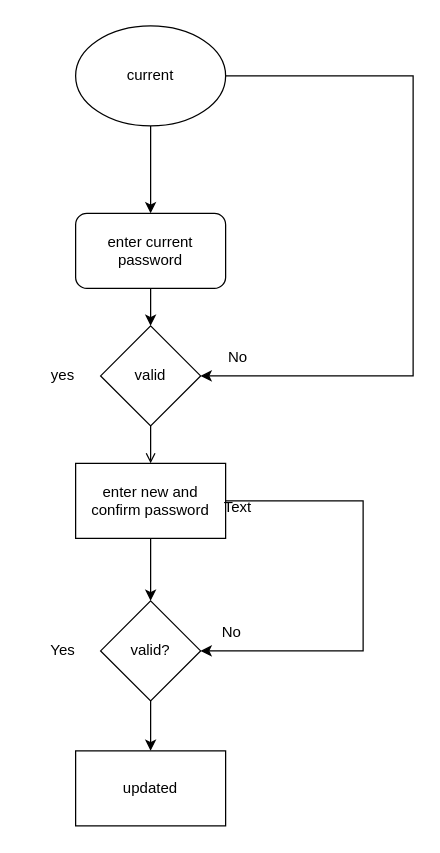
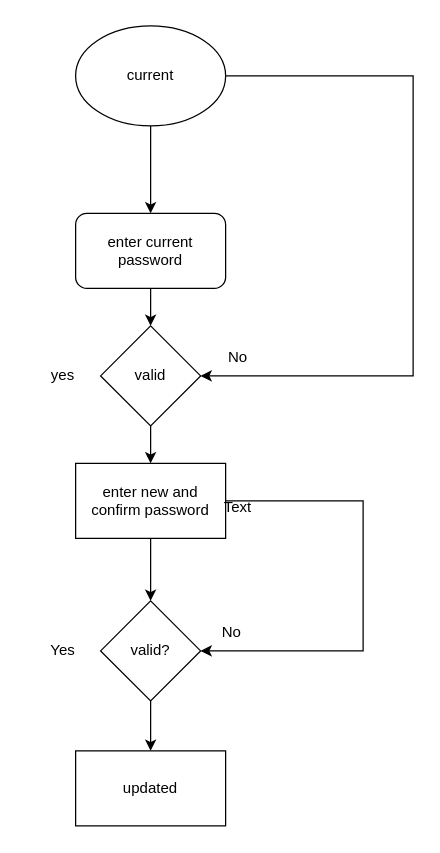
- <mxCell id="10" style="edgeStyle=orthogonalEdgeStyle;rounded=0;orthogonalLoop=1;jettySize=auto;html=1;exitX=0.5;exitY=1;exitDx=0;exitDy=0;endArrow=open;" edge="1" parent="1" source="11" target="9"><mxGeometry relative="1" as="geometry" /></mxCell>
+ <mxCell id="10" style="edgeStyle=orthogonalEdgeStyle;rounded=0;orthogonalLoop=1;jettySize=auto;html=1;exitX=0.5;exitY=1;exitDx=0;exitDy=0;" edge="1" parent="1" source="11" target="9"><mxGeometry relative="1" as="geometry" /></mxCell>
